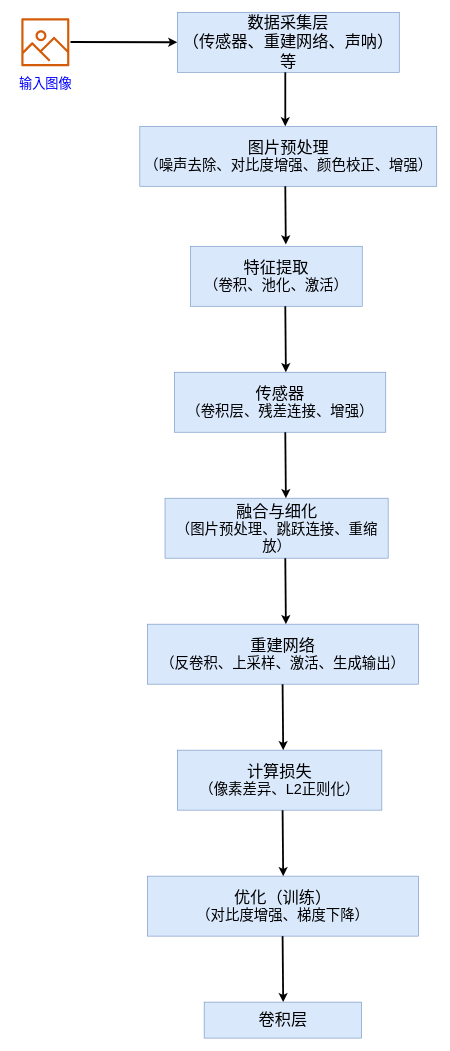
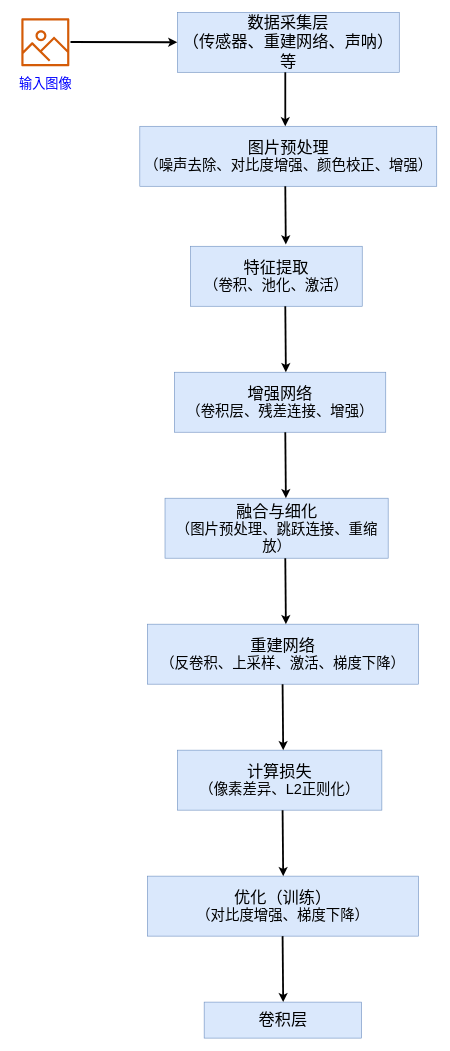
- <mxCell id="6" value="&lt;font style=&quot;&quot;&gt;&lt;span style=&quot;font-size: 27px;&quot;&gt;传感器&lt;/span&gt;&lt;br&gt;&lt;font style=&quot;font-size: 24px;&quot;&gt;（卷积层、残差连接、增强）&lt;/font&gt;&lt;br&gt;&lt;/font&gt;" style="rounded=0;whiteSpace=wrap;html=1;fillColor=#dae8fc;strokeColor=#6c8ebf;" vertex="1" parent="1"><mxGeometry x="290" y="620" width="352.5" height="100" as="geometry" /></mxCell>
+ <mxCell id="6" value="&lt;font style=&quot;&quot;&gt;&lt;span style=&quot;font-size: 27px;&quot;&gt;增强网络&lt;/span&gt;&lt;br&gt;&lt;font style=&quot;font-size: 24px;&quot;&gt;（卷积层、残差连接、增强）&lt;/font&gt;&lt;br&gt;&lt;/font&gt;" style="rounded=0;whiteSpace=wrap;html=1;fillColor=#dae8fc;strokeColor=#6c8ebf;" vertex="1" parent="1"><mxGeometry x="290" y="620" width="352.5" height="100" as="geometry" /></mxCell>
- <mxCell id="8" value="&lt;font style=&quot;&quot;&gt;&lt;span style=&quot;font-size: 27px;&quot;&gt;重建网络&lt;/span&gt;&lt;br&gt;&lt;font style=&quot;font-size: 24px;&quot;&gt;（反卷积、上采样、激活、生成输出）&lt;/font&gt;&lt;br&gt;&lt;/font&gt;" style="rounded=0;whiteSpace=wrap;html=1;fillColor=#dae8fc;strokeColor=#6c8ebf;" vertex="1" parent="1"><mxGeometry x="245" y="1040" width="452" height="100" as="geometry" /></mxCell>
+ <mxCell id="8" value="&lt;font style=&quot;&quot;&gt;&lt;span style=&quot;font-size: 27px;&quot;&gt;重建网络&lt;/span&gt;&lt;br&gt;&lt;font style=&quot;font-size: 24px;&quot;&gt;（反卷积、上采样、激活、梯度下降）&lt;/font&gt;&lt;br&gt;&lt;/font&gt;" style="rounded=0;whiteSpace=wrap;html=1;fillColor=#dae8fc;strokeColor=#6c8ebf;" vertex="1" parent="1"><mxGeometry x="245" y="1040" width="452" height="100" as="geometry" /></mxCell>
